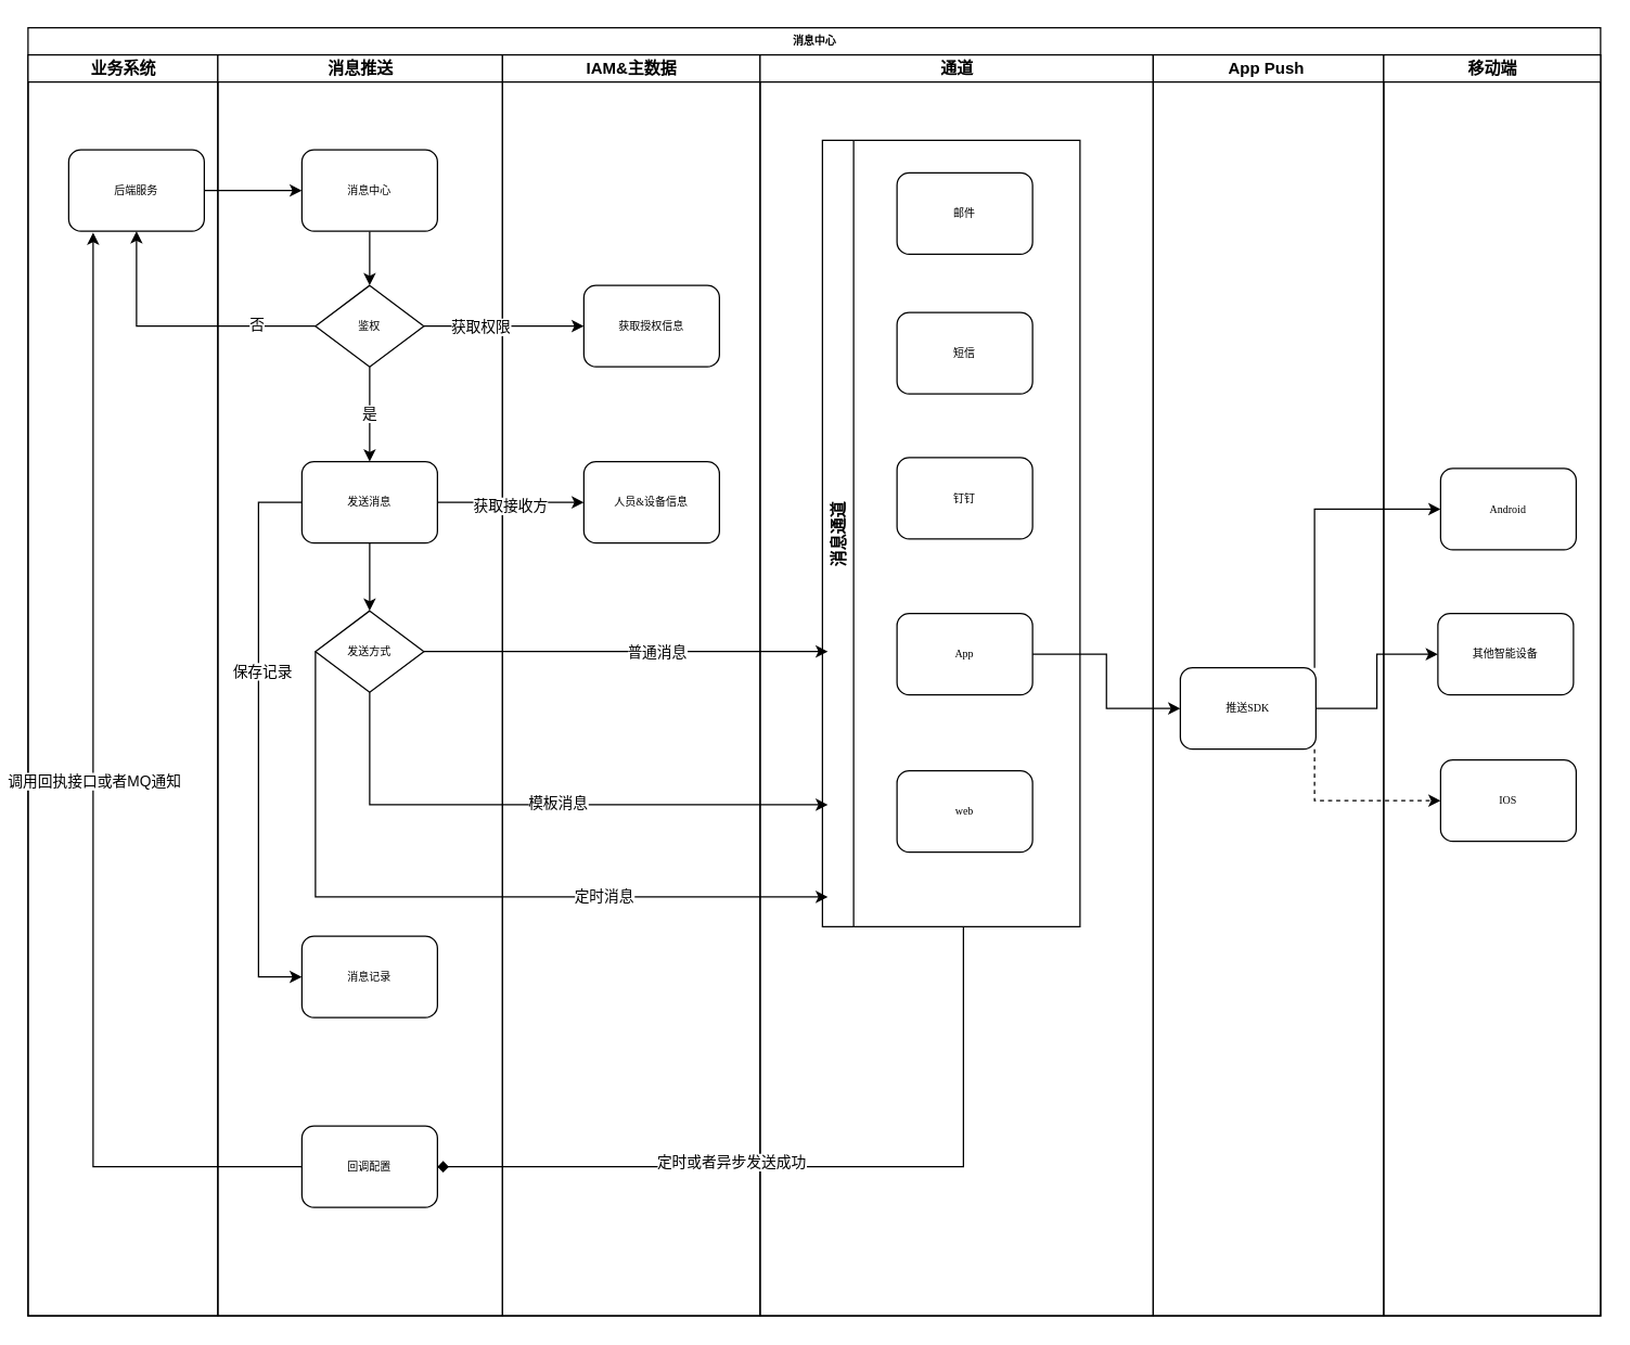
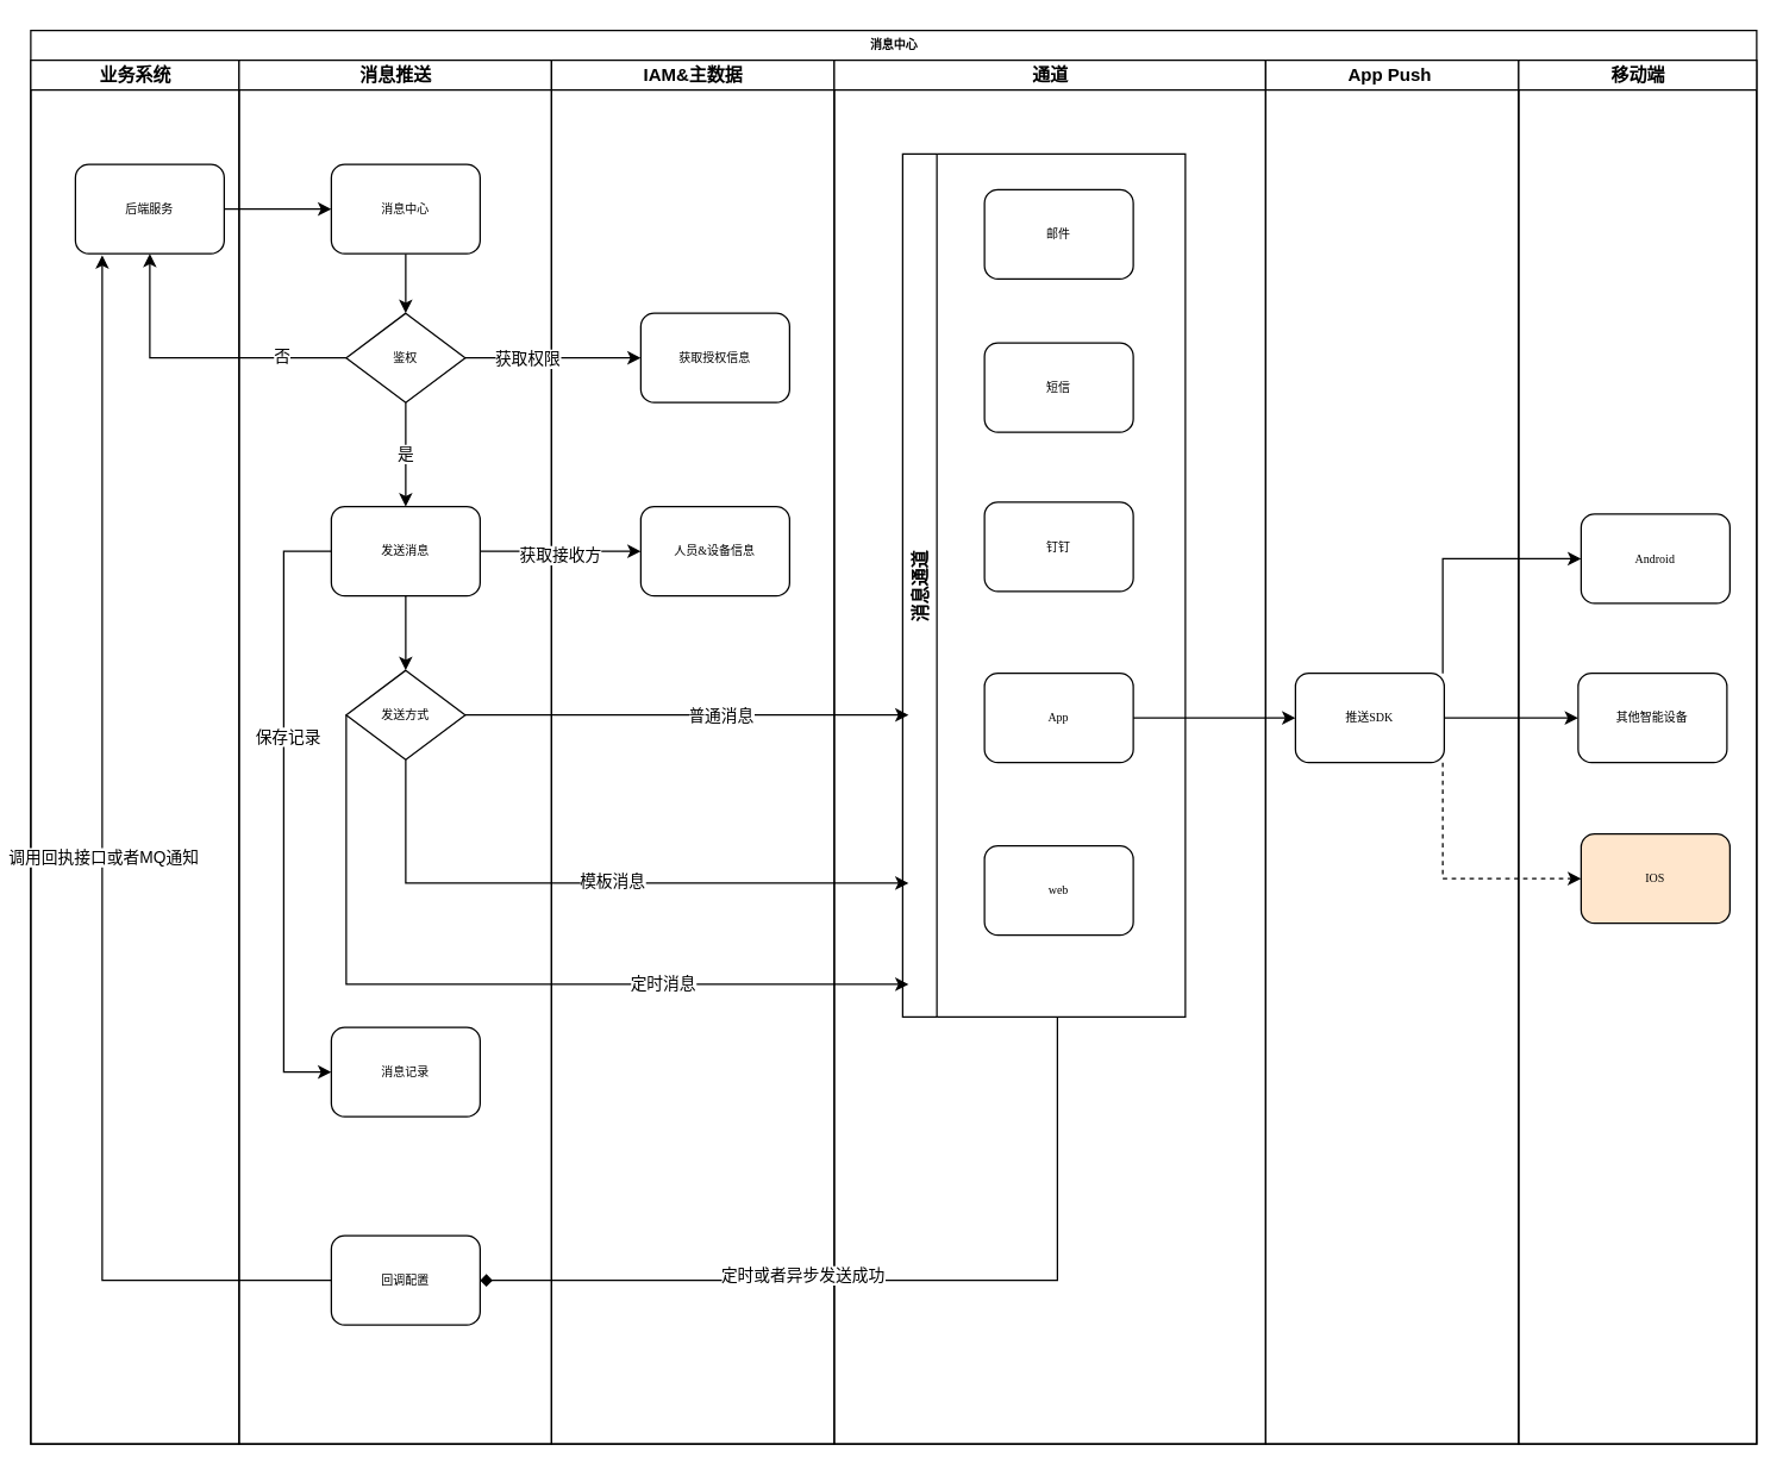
- <mxCell id="30" value="推送SDK" style="rounded=1;whiteSpace=wrap;html=1;shadow=0;labelBackgroundColor=none;strokeWidth=1;fontFamily=Verdana;fontSize=8;align=center;" vertex="1" parent="27"><mxGeometry x="20" y="452" width="100" height="60" as="geometry" /></mxCell>
+ <mxCell id="30" value="推送SDK" style="rounded=1;whiteSpace=wrap;html=1;shadow=0;labelBackgroundColor=none;strokeWidth=1;fontFamily=Verdana;fontSize=8;align=center;" vertex="1" parent="27"><mxGeometry x="20" y="412" width="100" height="60" as="geometry" /></mxCell>
- <mxCell id="29" value="IOS" style="rounded=1;whiteSpace=wrap;html=1;shadow=0;labelBackgroundColor=none;strokeWidth=1;fontFamily=Verdana;fontSize=8;align=center;" vertex="1" parent="27"><mxGeometry x="212" y="520" width="100" height="60" as="geometry" /></mxCell>
+ <mxCell id="29" value="IOS" style="rounded=1;whiteSpace=wrap;html=1;shadow=0;labelBackgroundColor=none;strokeWidth=1;fontFamily=Verdana;fontSize=8;align=center;fillColor=#ffe6cc;" vertex="1" parent="27"><mxGeometry x="212" y="520" width="100" height="60" as="geometry" /></mxCell>
